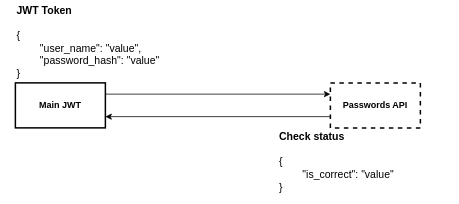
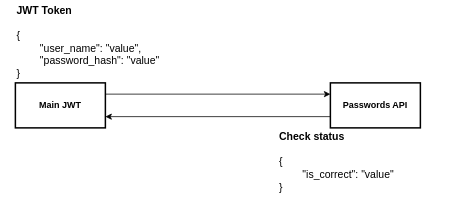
- <mxCell id="3" value="&lt;b&gt;Passwords API&lt;br&gt;&lt;/b&gt;" style="rounded=0;whiteSpace=wrap;html=1;strokeWidth=2;dashed=1;" vertex="1" parent="1"><mxGeometry x="440" y="110" width="120" height="60" as="geometry" /></mxCell>
+ <mxCell id="3" value="&lt;b&gt;Passwords API&lt;br&gt;&lt;/b&gt;" style="rounded=0;whiteSpace=wrap;html=1;strokeWidth=2;" vertex="1" parent="1"><mxGeometry x="440" y="110" width="120" height="60" as="geometry" /></mxCell>
